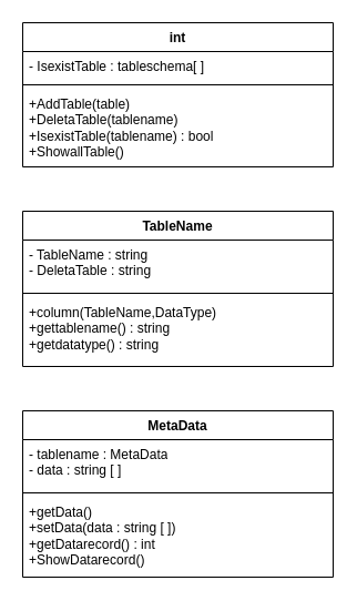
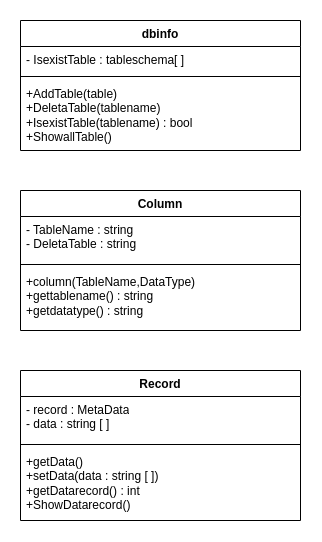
- <mxCell id="2" value="int" style="swimlane;fontStyle=1;align=center;verticalAlign=top;childLayout=stackLayout;horizontal=1;startSize=26;horizontalStack=0;resizeParent=1;resizeParentMax=0;resizeLast=0;collapsible=1;marginBottom=0;whiteSpace=wrap;html=1;movable=1;resizable=1;rotatable=1;deletable=1;editable=1;locked=0;connectable=1;" vertex="1" parent="1"><mxGeometry x="20" y="20" width="280" height="130" as="geometry"><mxRectangle x="40" y="40" width="100" height="30" as="alternateBounds" /></mxGeometry></mxCell>
+ <mxCell id="2" value="dbinfo" style="swimlane;fontStyle=1;align=center;verticalAlign=top;childLayout=stackLayout;horizontal=1;startSize=26;horizontalStack=0;resizeParent=1;resizeParentMax=0;resizeLast=0;collapsible=1;marginBottom=0;whiteSpace=wrap;html=1;movable=1;resizable=1;rotatable=1;deletable=1;editable=1;locked=0;connectable=1;" vertex="1" parent="1"><mxGeometry x="20" y="20" width="280" height="130" as="geometry"><mxRectangle x="40" y="40" width="100" height="30" as="alternateBounds" /></mxGeometry></mxCell>
- <mxCell id="6" value="TableName" style="swimlane;fontStyle=1;align=center;verticalAlign=top;childLayout=stackLayout;horizontal=1;startSize=26;horizontalStack=0;resizeParent=1;resizeParentMax=0;resizeLast=0;collapsible=1;marginBottom=0;whiteSpace=wrap;html=1;" vertex="1" parent="1"><mxGeometry x="20" y="190" width="280" height="140" as="geometry" /></mxCell>
+ <mxCell id="6" value="Column" style="swimlane;fontStyle=1;align=center;verticalAlign=top;childLayout=stackLayout;horizontal=1;startSize=26;horizontalStack=0;resizeParent=1;resizeParentMax=0;resizeLast=0;collapsible=1;marginBottom=0;whiteSpace=wrap;html=1;" vertex="1" parent="1"><mxGeometry x="20" y="190" width="280" height="140" as="geometry" /></mxCell>
- <mxCell id="10" value="MetaData" style="swimlane;fontStyle=1;align=center;verticalAlign=top;childLayout=stackLayout;horizontal=1;startSize=26;horizontalStack=0;resizeParent=1;resizeParentMax=0;resizeLast=0;collapsible=1;marginBottom=0;whiteSpace=wrap;html=1;" vertex="1" parent="1"><mxGeometry x="20" y="370" width="280" height="150" as="geometry" /></mxCell>
+ <mxCell id="10" value="Record" style="swimlane;fontStyle=1;align=center;verticalAlign=top;childLayout=stackLayout;horizontal=1;startSize=26;horizontalStack=0;resizeParent=1;resizeParentMax=0;resizeLast=0;collapsible=1;marginBottom=0;whiteSpace=wrap;html=1;" vertex="1" parent="1"><mxGeometry x="20" y="370" width="280" height="150" as="geometry" /></mxCell>
- <mxCell id="11" value="- tablename : MetaData&lt;div&gt;- data : string [ ]&lt;/div&gt;" style="text;strokeColor=none;fillColor=none;align=left;verticalAlign=top;spacingLeft=4;spacingRight=4;overflow=hidden;rotatable=0;points=[[0,0.5],[1,0.5]];portConstraint=eastwest;whiteSpace=wrap;html=1;" vertex="1" parent="10"><mxGeometry y="26" width="280" height="44" as="geometry" /></mxCell>
+ <mxCell id="11" value="- record : MetaData&lt;div&gt;- data : string [ ]&lt;/div&gt;" style="text;strokeColor=none;fillColor=none;align=left;verticalAlign=top;spacingLeft=4;spacingRight=4;overflow=hidden;rotatable=0;points=[[0,0.5],[1,0.5]];portConstraint=eastwest;whiteSpace=wrap;html=1;" vertex="1" parent="10"><mxGeometry y="26" width="280" height="44" as="geometry" /></mxCell>
